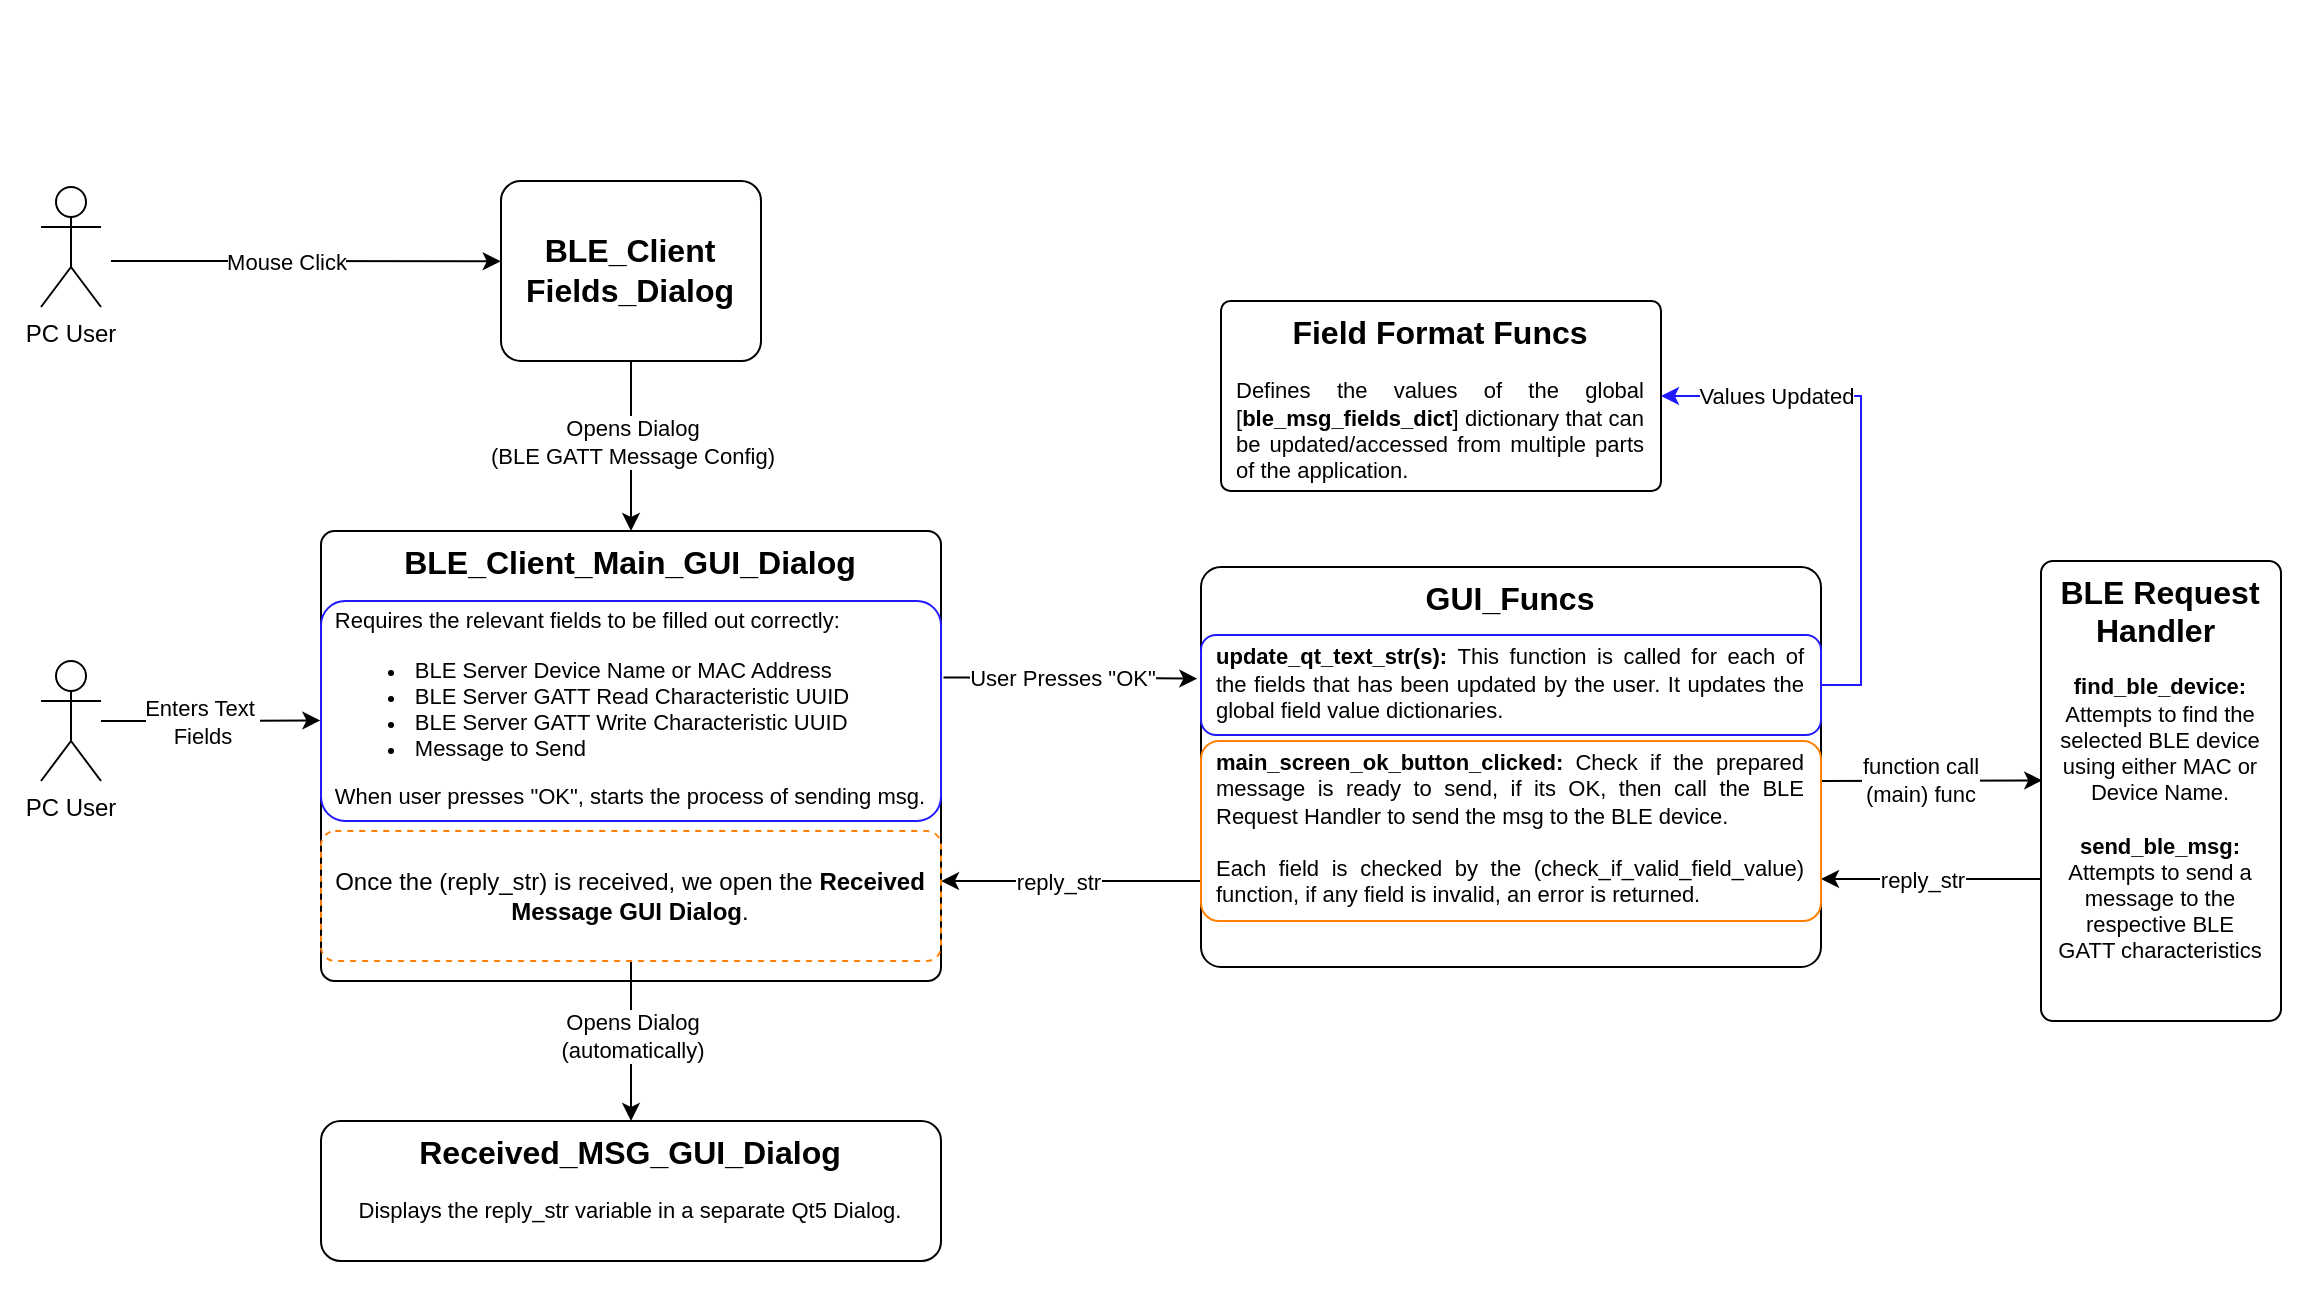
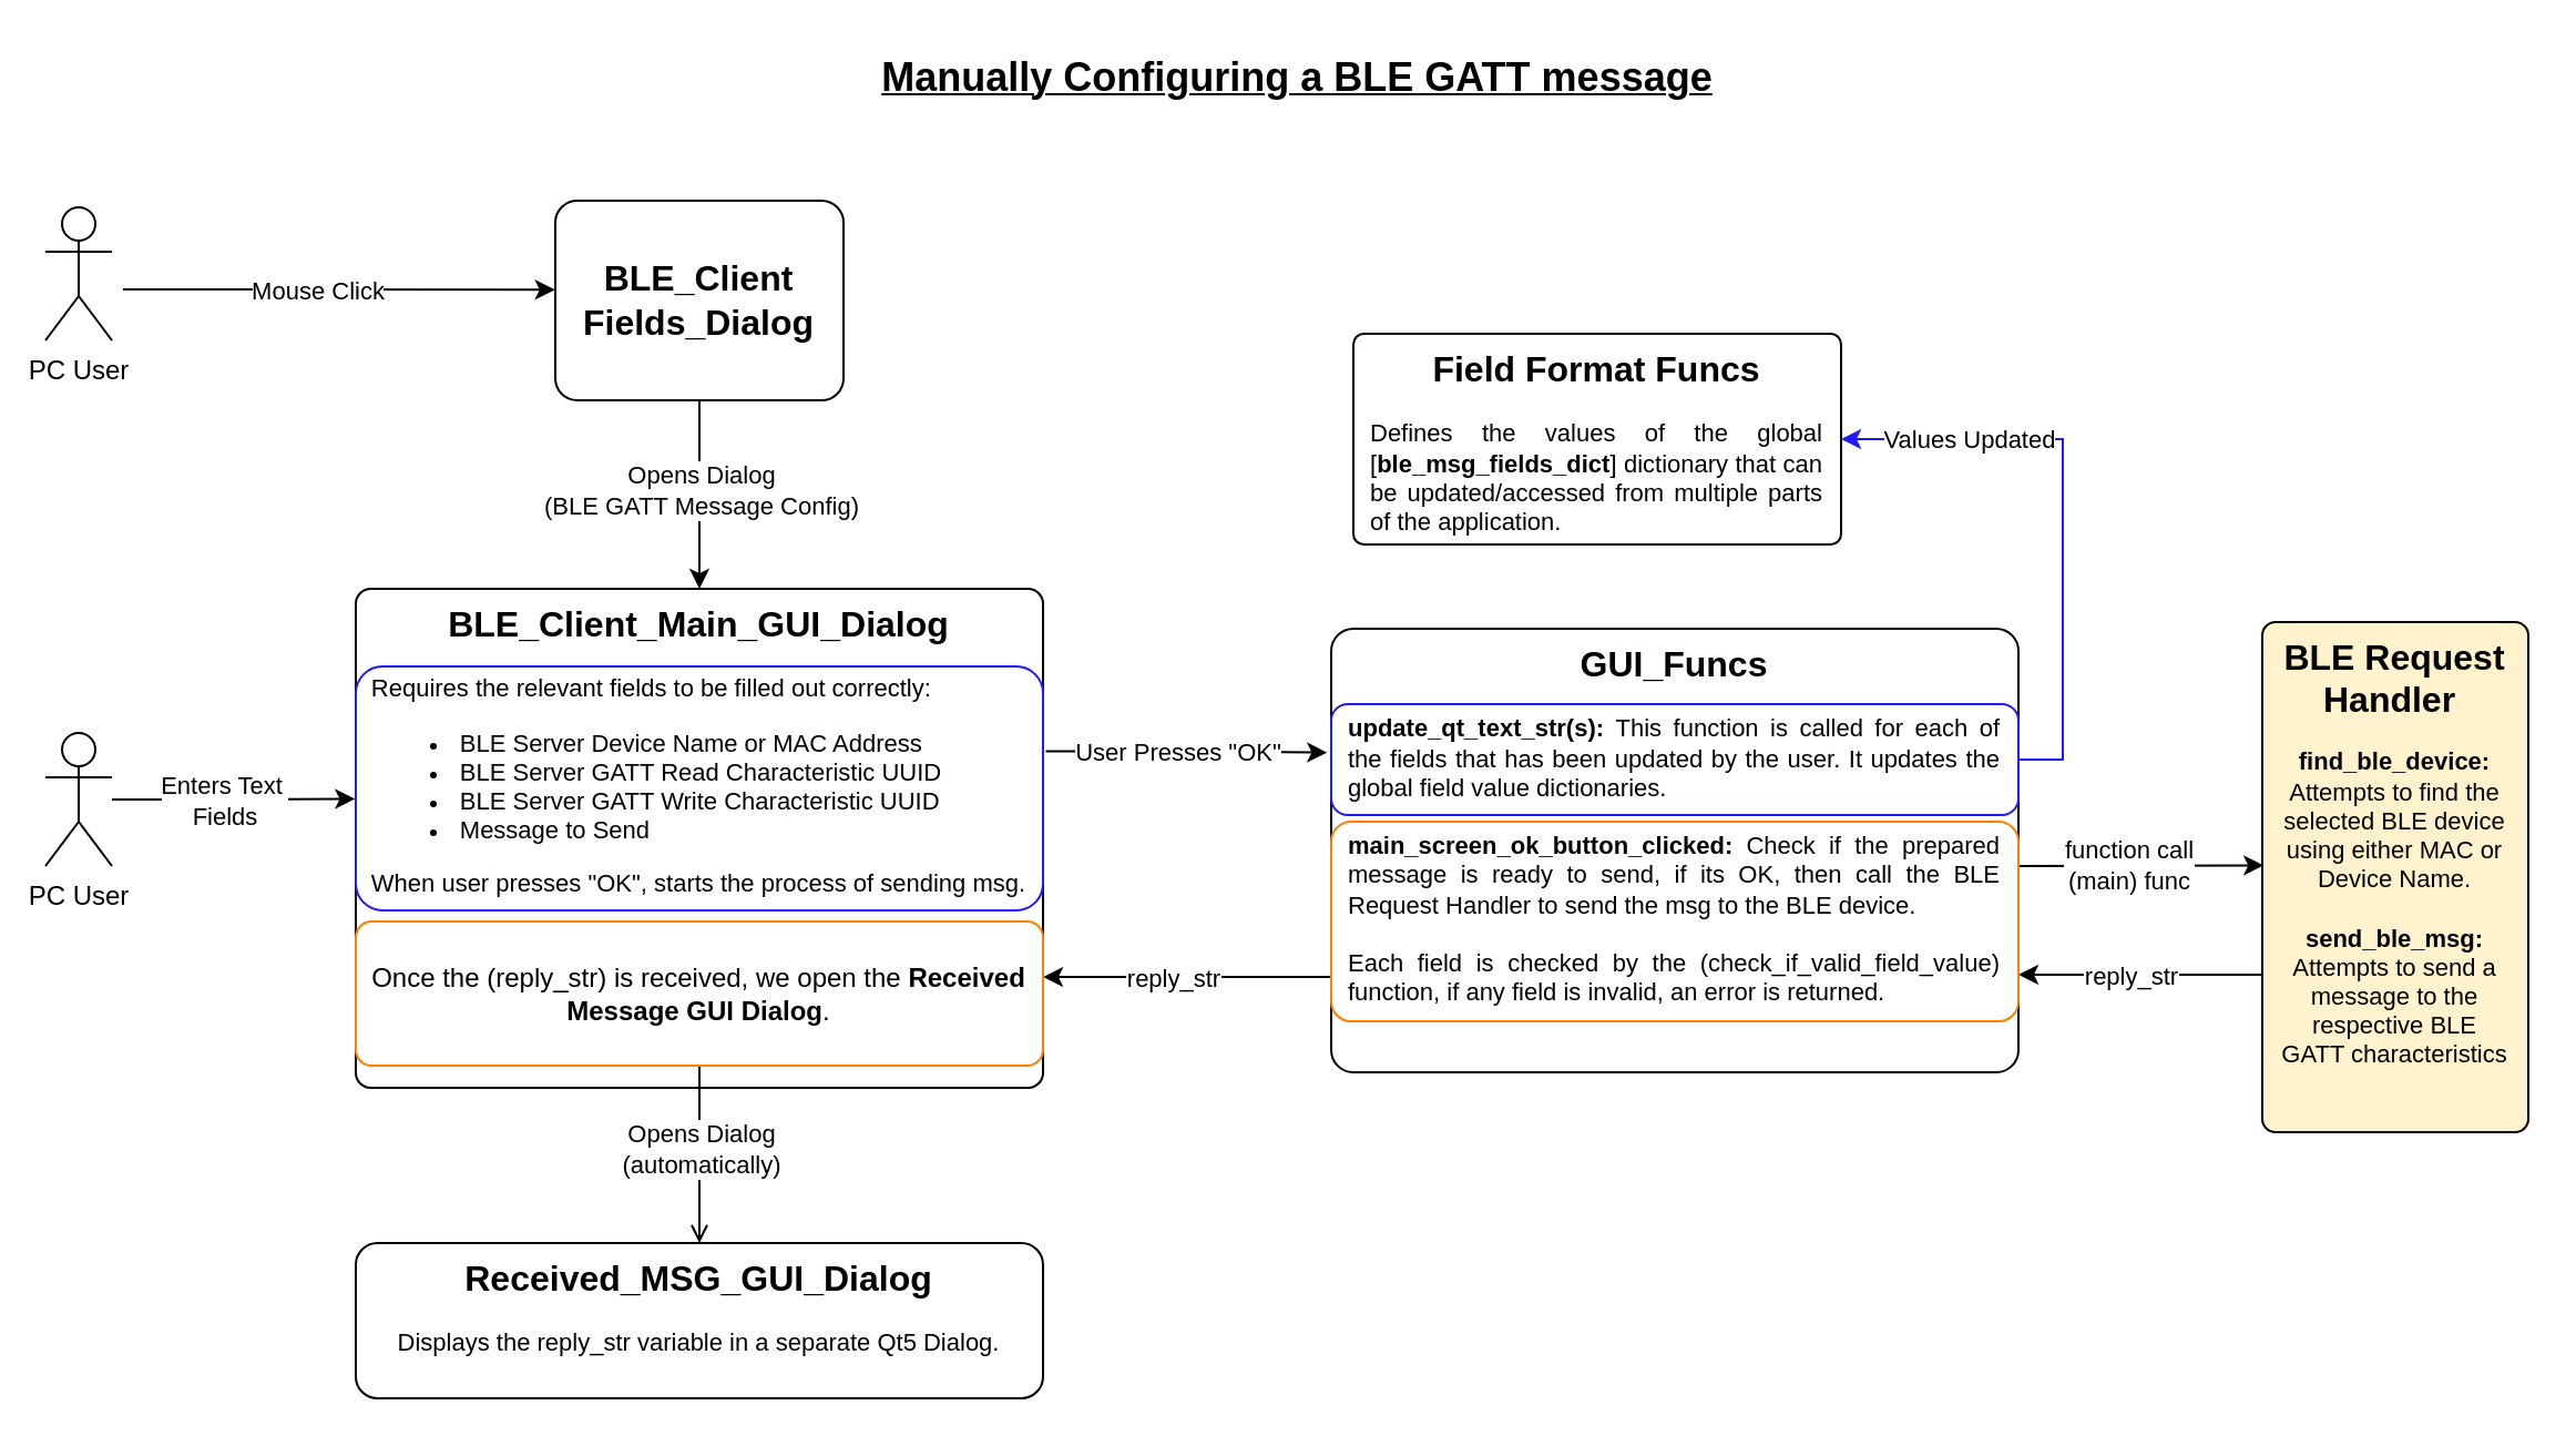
+ <mxCell id="32" value="&lt;font style=&quot;font-size: 18px;&quot;&gt;Manually Configuring a BLE GATT message&lt;/font&gt;" style="text;html=1;align=center;verticalAlign=middle;whiteSpace=wrap;rounded=0;fontStyle=5" parent="1" vertex="1"><mxGeometry x="375" y="20" width="420" height="30" as="geometry" /></mxCell>
- <mxCell id="17" value="BLE Request Handler&amp;nbsp;&lt;div style=&quot;font-size: 10px;&quot;&gt;&lt;font style=&quot;font-size: 10px;&quot;&gt;&lt;br&gt;&lt;/font&gt;&lt;/div&gt;&lt;div style=&quot;font-size: 11px;&quot;&gt;&lt;font style=&quot;font-size: 11px;&quot;&gt;find_ble_device: &lt;span style=&quot;font-weight: normal;&quot;&gt;Attempts to find the selected BLE device using either MAC or Device Name.&lt;/span&gt;&lt;/font&gt;&lt;/div&gt;&lt;div style=&quot;font-size: 11px;&quot;&gt;&lt;font style=&quot;font-size: 11px;&quot;&gt;&lt;span style=&quot;font-weight: normal;&quot;&gt;&lt;br&gt;&lt;/span&gt;&lt;/font&gt;&lt;/div&gt;&lt;div style=&quot;font-size: 11px;&quot;&gt;&lt;font style=&quot;font-size: 11px;&quot;&gt;send_ble_msg:&lt;span style=&quot;font-weight: normal;&quot;&gt; Attempts to send a message to the respective BLE GATT characteristics&lt;/span&gt;&lt;/font&gt;&lt;/div&gt;" style="rounded=1;whiteSpace=wrap;html=1;arcSize=5;fontSize=16;fontStyle=1;verticalAlign=top;spacingLeft=7;spacingRight=7;" parent="1" vertex="1"><mxGeometry x="1020" y="280" width="120" height="230" as="geometry" /></mxCell>
+ <mxCell id="17" value="BLE Request Handler&amp;nbsp;&lt;div style=&quot;font-size: 10px;&quot;&gt;&lt;font style=&quot;font-size: 10px;&quot;&gt;&lt;br&gt;&lt;/font&gt;&lt;/div&gt;&lt;div style=&quot;font-size: 11px;&quot;&gt;&lt;font style=&quot;font-size: 11px;&quot;&gt;find_ble_device: &lt;span style=&quot;font-weight: normal;&quot;&gt;Attempts to find the selected BLE device using either MAC or Device Name.&lt;/span&gt;&lt;/font&gt;&lt;/div&gt;&lt;div style=&quot;font-size: 11px;&quot;&gt;&lt;font style=&quot;font-size: 11px;&quot;&gt;&lt;span style=&quot;font-weight: normal;&quot;&gt;&lt;br&gt;&lt;/span&gt;&lt;/font&gt;&lt;/div&gt;&lt;div style=&quot;font-size: 11px;&quot;&gt;&lt;font style=&quot;font-size: 11px;&quot;&gt;send_ble_msg:&lt;span style=&quot;font-weight: normal;&quot;&gt; Attempts to send a message to the respective BLE GATT characteristics&lt;/span&gt;&lt;/font&gt;&lt;/div&gt;" style="rounded=1;whiteSpace=wrap;html=1;arcSize=5;fontSize=16;fontStyle=1;verticalAlign=top;spacingLeft=7;spacingRight=7;fillColor=#fff2cc;" parent="1" vertex="1"><mxGeometry x="1020" y="280" width="120" height="230" as="geometry" /></mxCell>
- <mxCell id="30" value="Once the (reply_str) is received, we open the &lt;b&gt;Received Message GUI Dialog&lt;/b&gt;." style="rounded=1;whiteSpace=wrap;html=1;fillColor=none;strokeColor=#FF8000;arcSize=11;dashed=1;" parent="1" vertex="1"><mxGeometry x="160" y="415" width="310" height="65" as="geometry" /></mxCell>
+ <mxCell id="30" value="Once the (reply_str) is received, we open the &lt;b&gt;Received Message GUI Dialog&lt;/b&gt;." style="rounded=1;whiteSpace=wrap;html=1;fillColor=none;strokeColor=#FF8000;arcSize=11;" parent="1" vertex="1"><mxGeometry x="160" y="415" width="310" height="65" as="geometry" /></mxCell>
- <mxCell id="28" style="edgeStyle=orthogonalEdgeStyle;rounded=0;orthogonalLoop=1;jettySize=auto;html=1;exitX=0.5;exitY=1;exitDx=0;exitDy=0;entryX=0.5;entryY=0;entryDx=0;entryDy=0;" parent="1" source="30" target="31" edge="1"><mxGeometry relative="1" as="geometry" /></mxCell>
+ <mxCell id="28" style="edgeStyle=orthogonalEdgeStyle;rounded=0;orthogonalLoop=1;jettySize=auto;html=1;exitX=0.5;exitY=1;exitDx=0;exitDy=0;entryX=0.5;entryY=0;entryDx=0;entryDy=0;endArrow=open;" parent="1" source="30" target="31" edge="1"><mxGeometry relative="1" as="geometry" /></mxCell>
